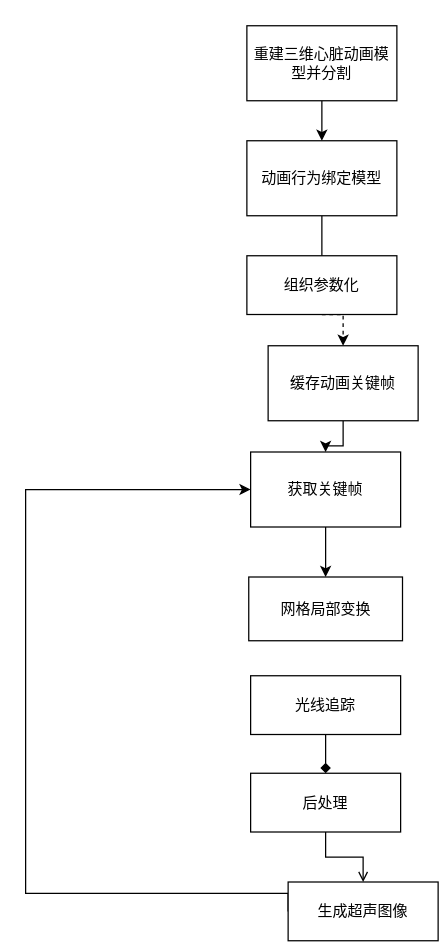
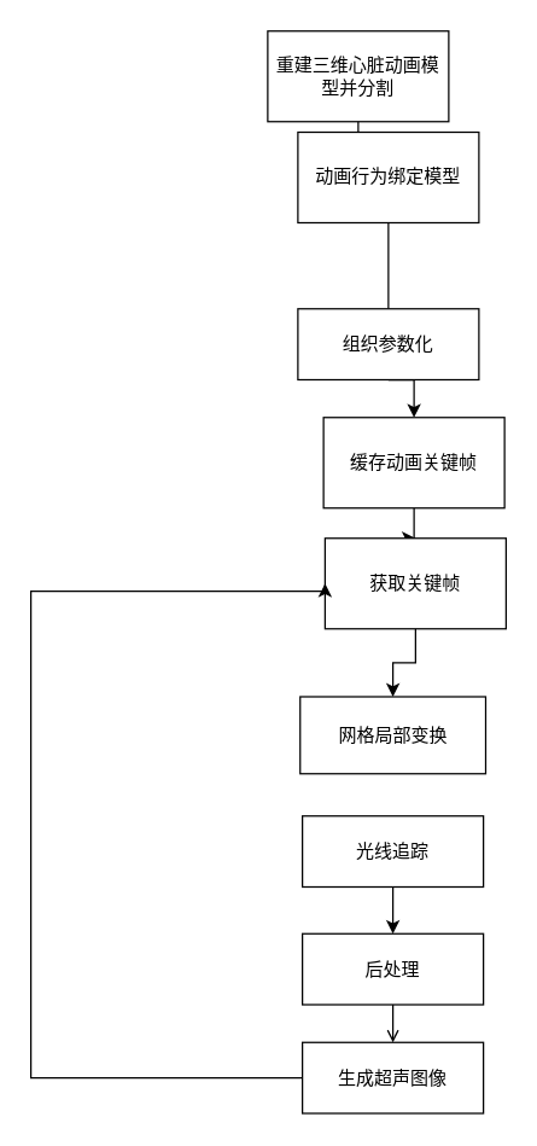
- <mxCell id="3" value="重建三维心脏动画模型并分割" style="rounded=0;whiteSpace=wrap;html=1;" vertex="1" parent="1"><mxGeometry x="197" y="20" width="120" height="60" as="geometry" /></mxCell>
+ <mxCell id="3" value="重建三维心脏动画模型并分割" style="rounded=0;whiteSpace=wrap;html=1;" vertex="1" parent="1"><mxGeometry x="177" y="20" width="120" height="60" as="geometry" /></mxCell>
- <mxCell id="5" value="动画行为绑定模型" style="rounded=0;whiteSpace=wrap;html=1;" vertex="1" parent="1"><mxGeometry x="197" y="112" width="120" height="60" as="geometry" /></mxCell>
+ <mxCell id="5" value="动画行为绑定模型" style="rounded=0;whiteSpace=wrap;html=1;" vertex="1" parent="1"><mxGeometry x="197" y="87" width="120" height="60" as="geometry" /></mxCell>
- <mxCell id="6" style="edgeStyle=orthogonalEdgeStyle;rounded=0;orthogonalLoop=1;jettySize=auto;html=1;exitX=0.5;exitY=1;exitDx=0;exitDy=0;entryX=0.5;entryY=0;entryDx=0;entryDy=0;dashed=1;" edge="1" parent="1" source="7" target="9"><mxGeometry relative="1" as="geometry" /></mxCell>
+ <mxCell id="6" style="edgeStyle=orthogonalEdgeStyle;rounded=0;orthogonalLoop=1;jettySize=auto;html=1;exitX=0.5;exitY=1;exitDx=0;exitDy=0;entryX=0.5;entryY=0;entryDx=0;entryDy=0;" edge="1" parent="1" source="7" target="9"><mxGeometry relative="1" as="geometry" /></mxCell>
- <mxCell id="12" value="获取关键帧" style="rounded=0;whiteSpace=wrap;html=1;" vertex="1" parent="1"><mxGeometry x="200" y="361" width="120" height="60" as="geometry" /></mxCell>
+ <mxCell id="12" value="获取关键帧" style="rounded=0;whiteSpace=wrap;html=1;" vertex="1" parent="1"><mxGeometry x="215" y="356" width="120" height="60" as="geometry" /></mxCell>
- <mxCell id="13" value="" style="edgeStyle=orthogonalEdgeStyle;rounded=0;orthogonalLoop=1;jettySize=auto;html=1;endArrow=diamond;" edge="1" parent="1" source="14" target="16"><mxGeometry relative="1" as="geometry" /></mxCell>
+ <mxCell id="13" value="" style="edgeStyle=orthogonalEdgeStyle;rounded=0;orthogonalLoop=1;jettySize=auto;html=1;" edge="1" parent="1" source="14" target="16"><mxGeometry relative="1" as="geometry" /></mxCell>
- <mxCell id="18" value="生成超声图像" style="rounded=0;whiteSpace=wrap;html=1;" vertex="1" parent="1"><mxGeometry x="230" y="705" width="120" height="47" as="geometry" /></mxCell>
+ <mxCell id="18" value="生成超声图像" style="rounded=0;whiteSpace=wrap;html=1;" vertex="1" parent="1"><mxGeometry x="200" y="690" width="120" height="47" as="geometry" /></mxCell>
